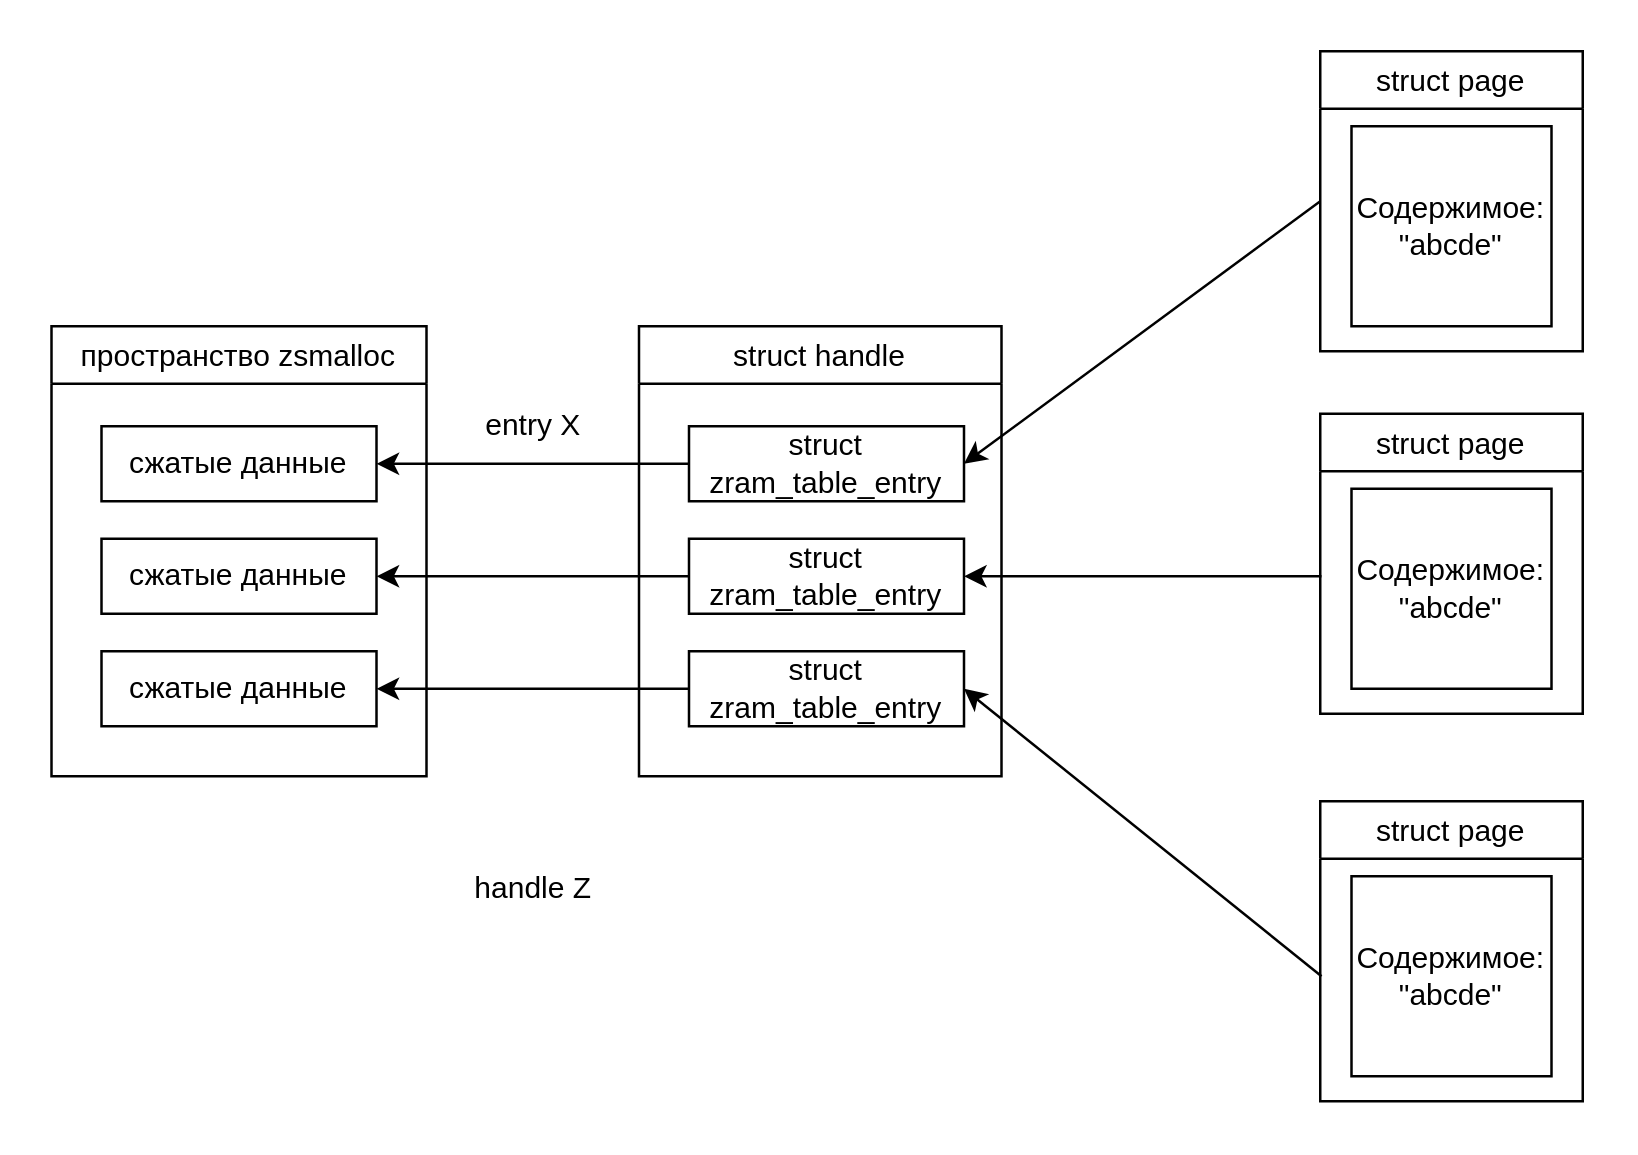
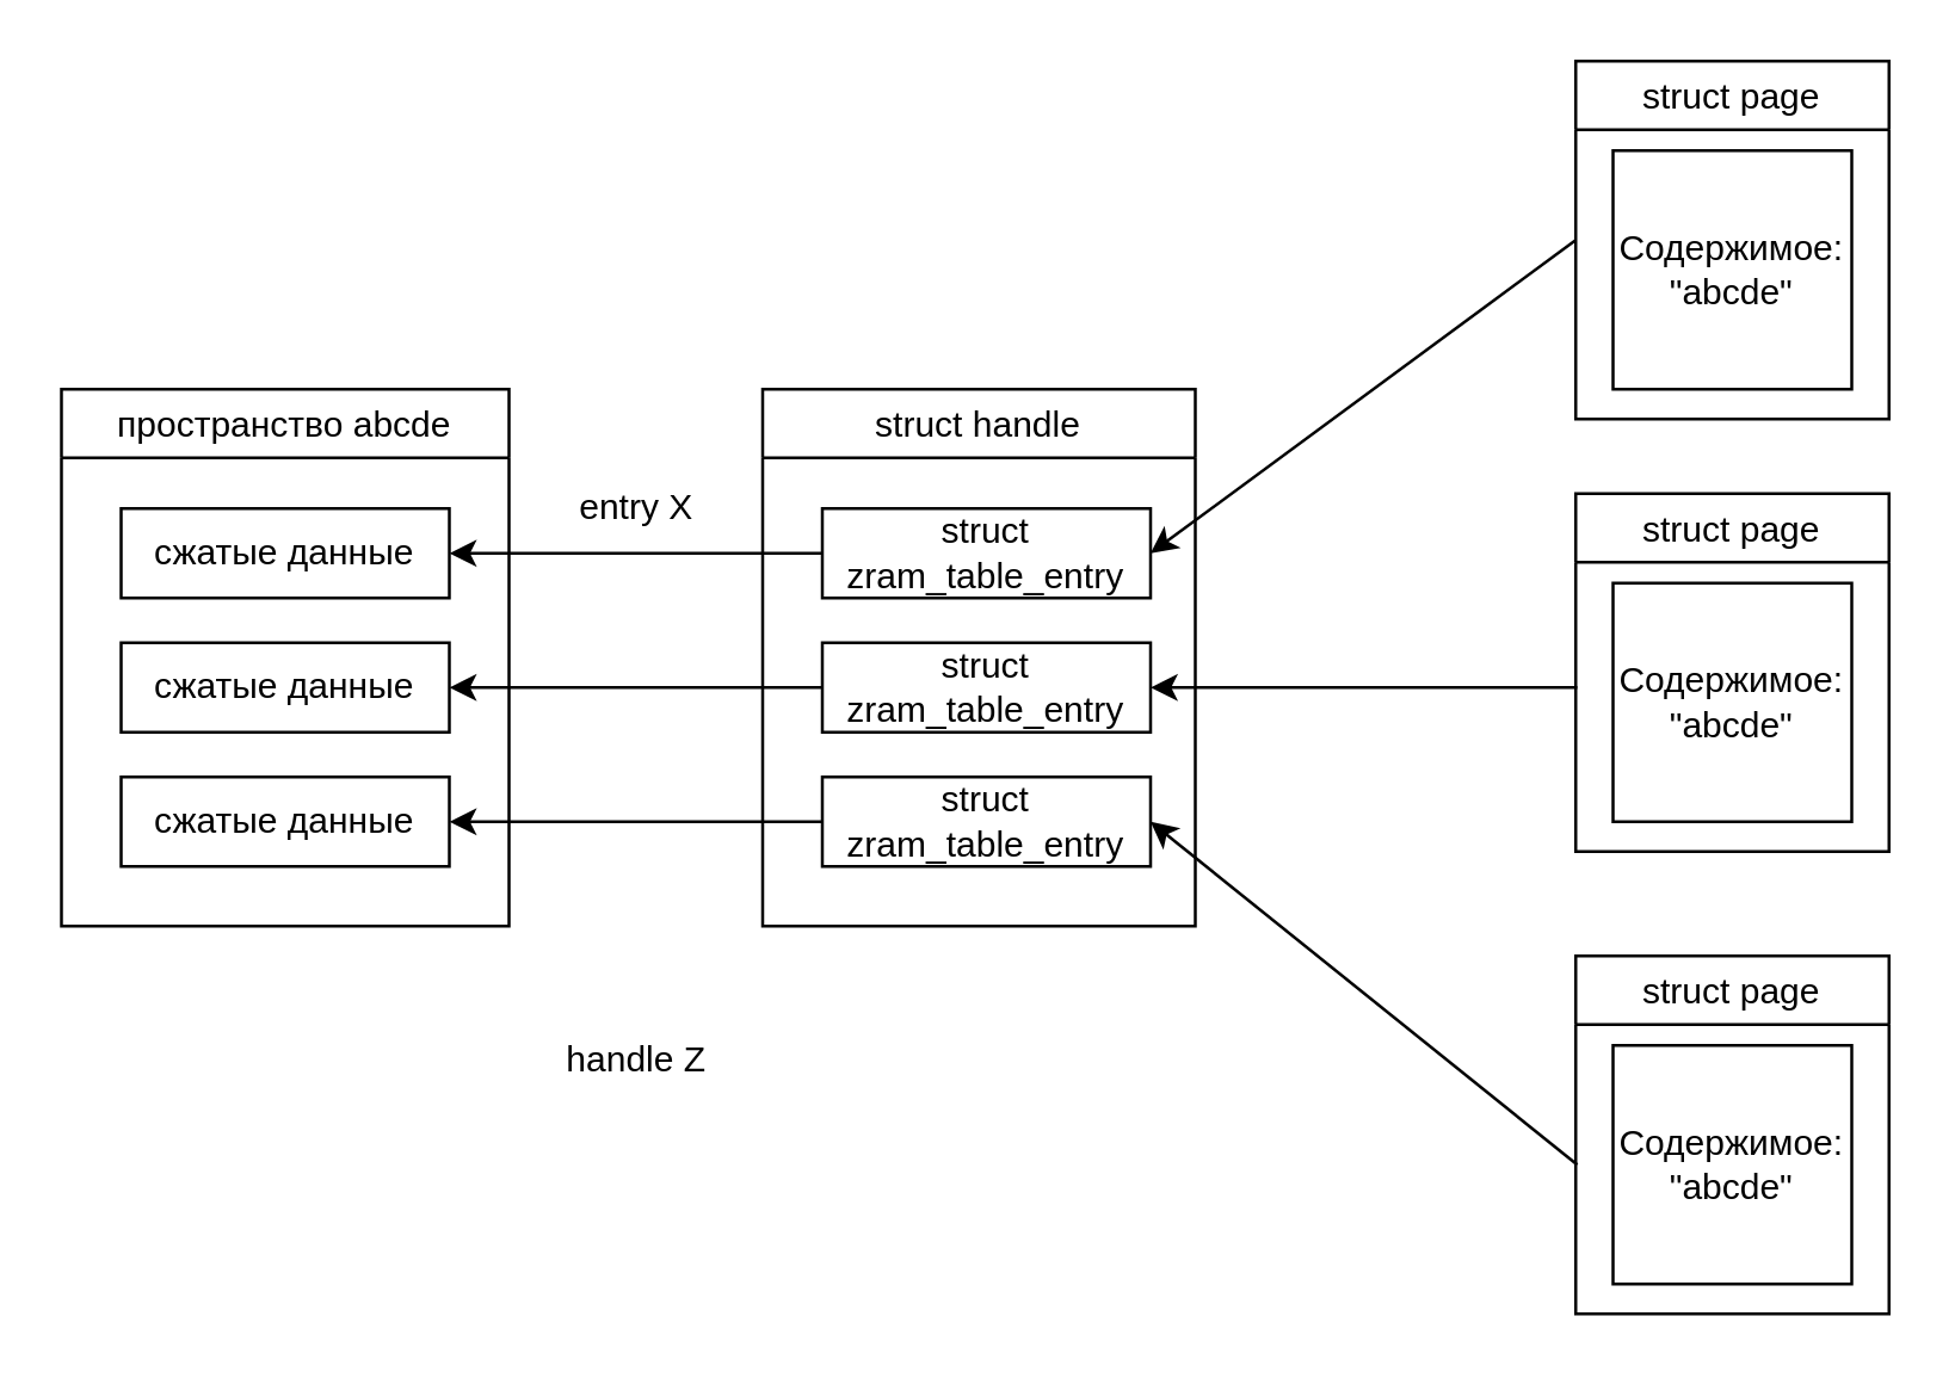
- <mxCell id="8" value="пространство zsmalloc" style="swimlane;fillColor=none;fontStyle=0" vertex="1" parent="1"><mxGeometry x="20" y="130" width="150" height="180" as="geometry" /></mxCell>
+ <mxCell id="8" value="пространство abcde" style="swimlane;fillColor=none;fontStyle=0" vertex="1" parent="1"><mxGeometry x="20" y="130" width="150" height="180" as="geometry" /></mxCell>
